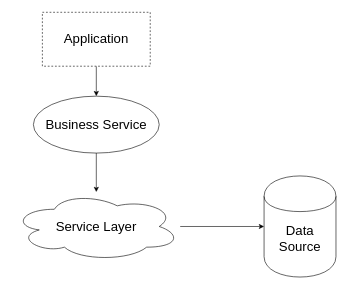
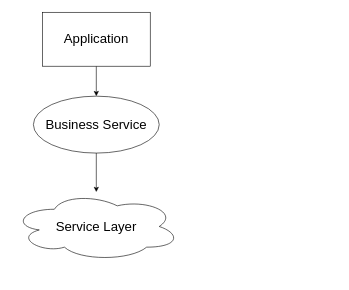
- <mxCell id="3" value="Application" style="rounded=0;whiteSpace=wrap;html=1;fontSize=22;dashed=1;" vertex="1" parent="1"><mxGeometry x="70" y="20" width="180" height="90" as="geometry" /></mxCell>
+ <mxCell id="3" value="Application" style="rounded=0;whiteSpace=wrap;html=1;fontSize=22;" vertex="1" parent="1"><mxGeometry x="70" y="20" width="180" height="90" as="geometry" /></mxCell>
- <mxCell id="6" value="" style="edgeStyle=orthogonalEdgeStyle;rounded=0;orthogonalLoop=1;jettySize=auto;html=1;fontSize=22;" edge="1" parent="1" source="7" target="8"><mxGeometry relative="1" as="geometry" /></mxCell>
- <mxCell id="8" value="Data Source" style="shape=cylinder;whiteSpace=wrap;html=1;boundedLbl=1;backgroundOutline=1;rounded=0;fontSize=22;" vertex="1" parent="1"><mxGeometry x="440" y="293.13" width="120" height="168.75" as="geometry" /></mxCell>
